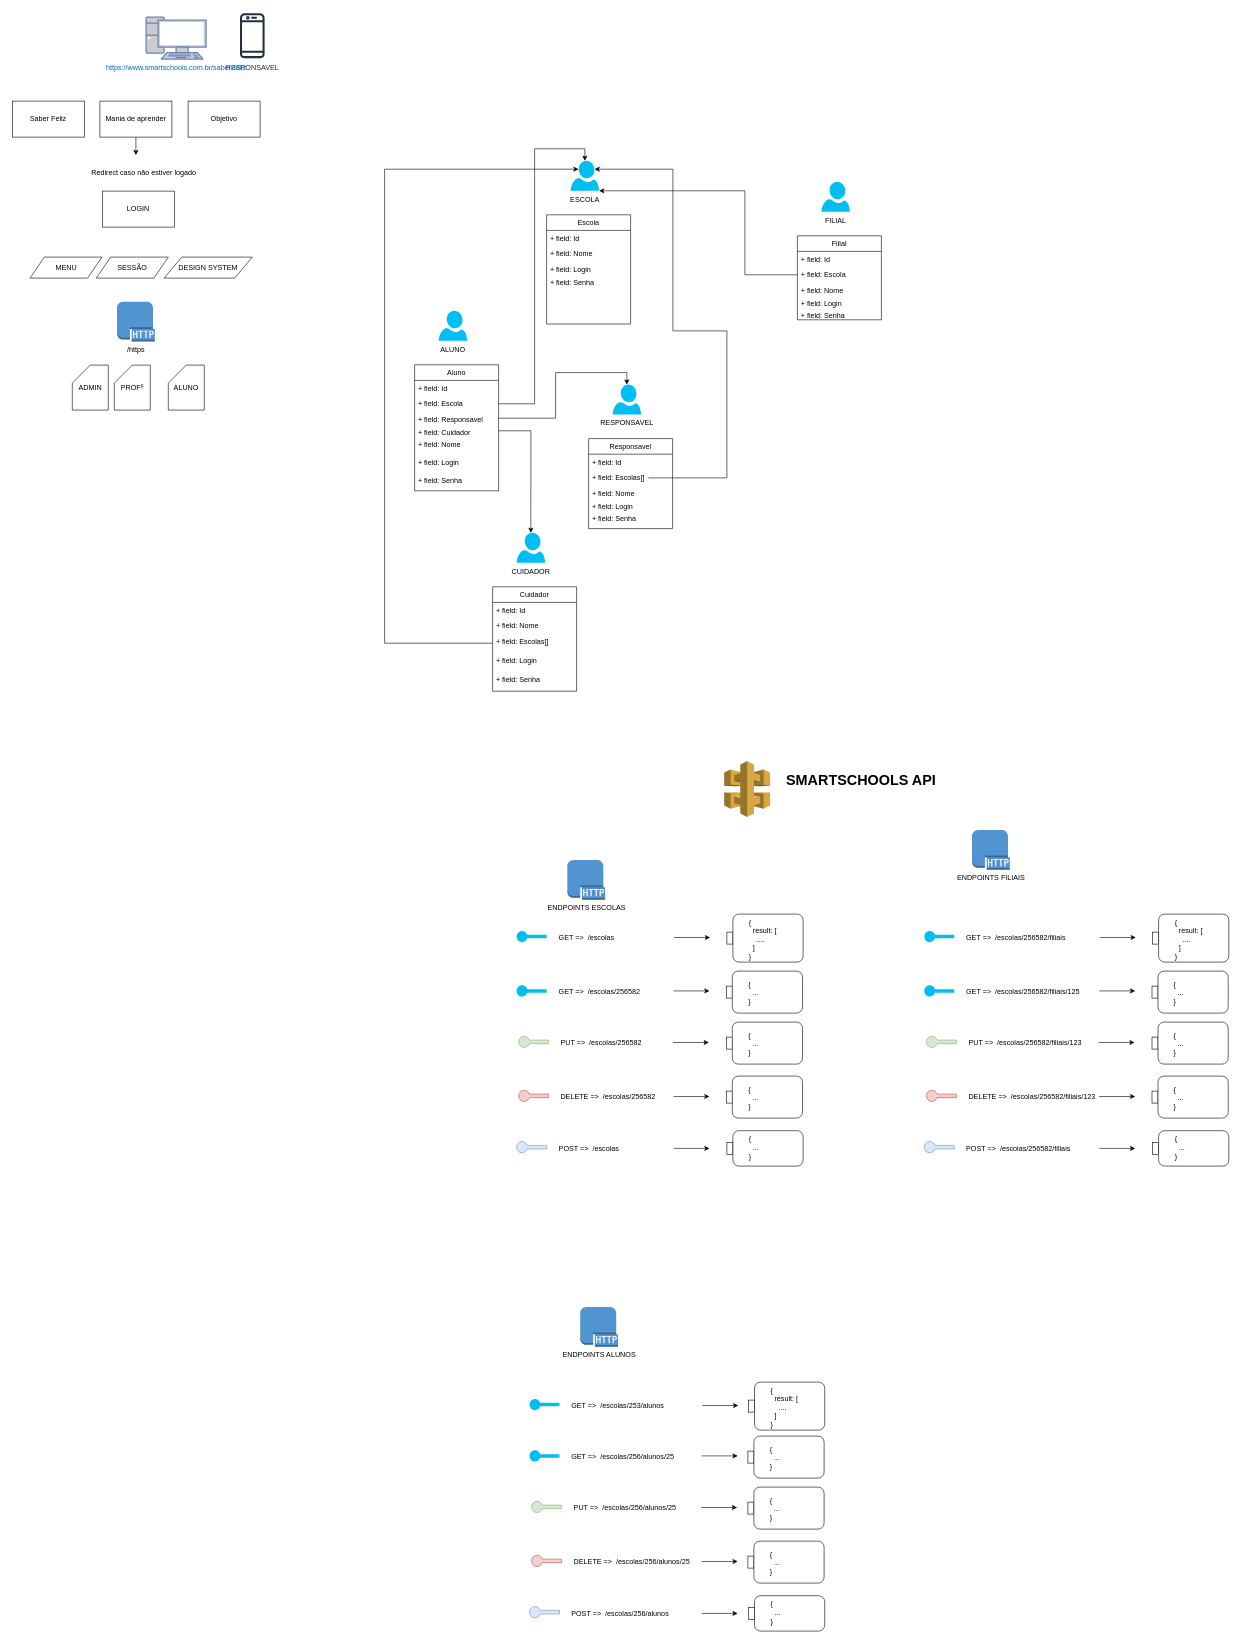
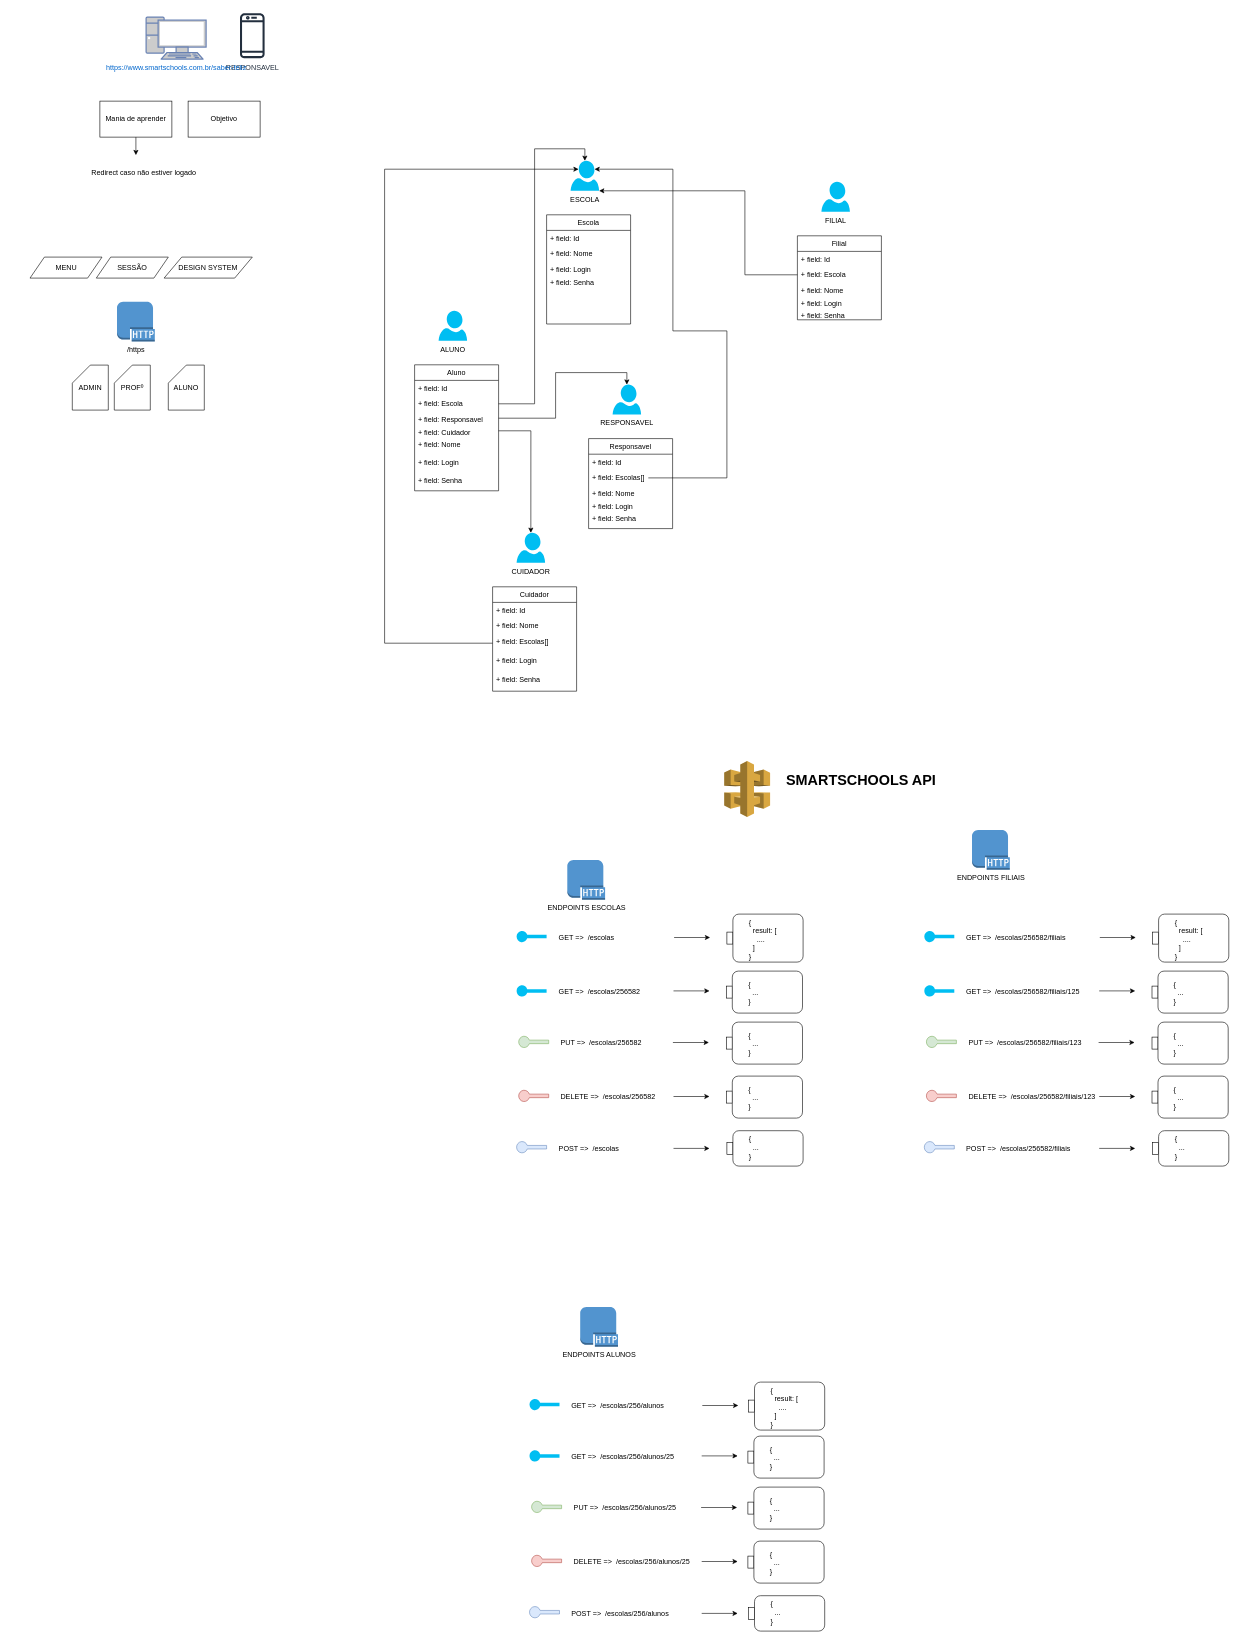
- <mxCell id="3" value="Saber Feliz" style="rounded=0;whiteSpace=wrap;html=1;" parent="1" vertex="1"><mxGeometry x="20" y="168" width="120" height="60" as="geometry" /></mxCell>
- <mxCell id="7" value="LOGIN" style="rounded=0;whiteSpace=wrap;html=1;" parent="1" vertex="1"><mxGeometry x="170" y="318" width="120" height="60" as="geometry" /></mxCell>
- <mxCell id="114" value="GET =&amp;gt;&amp;nbsp; /escolas/253/alunos" style="text;html=1;resizable=0;points=[];autosize=1;align=left;verticalAlign=top;spacingTop=-4;" parent="1" vertex="1"><mxGeometry x="950" y="2332.5" width="170" height="10" as="geometry" /></mxCell>
+ <mxCell id="114" value="GET =&amp;gt;&amp;nbsp; /escolas/256/alunos" style="text;html=1;resizable=0;points=[];autosize=1;align=left;verticalAlign=top;spacingTop=-4;" parent="1" vertex="1"><mxGeometry x="950" y="2332.5" width="170" height="10" as="geometry" /></mxCell>
